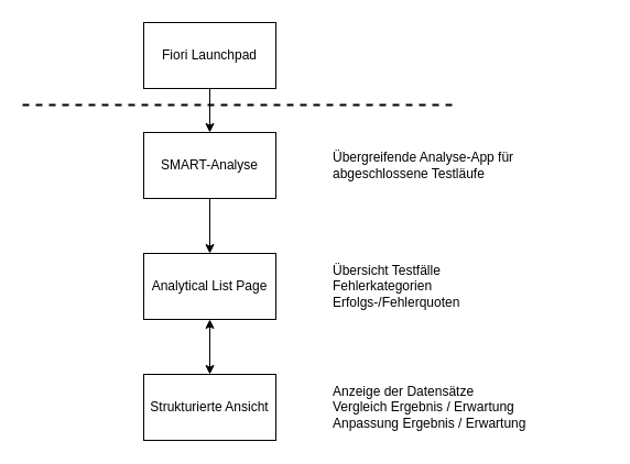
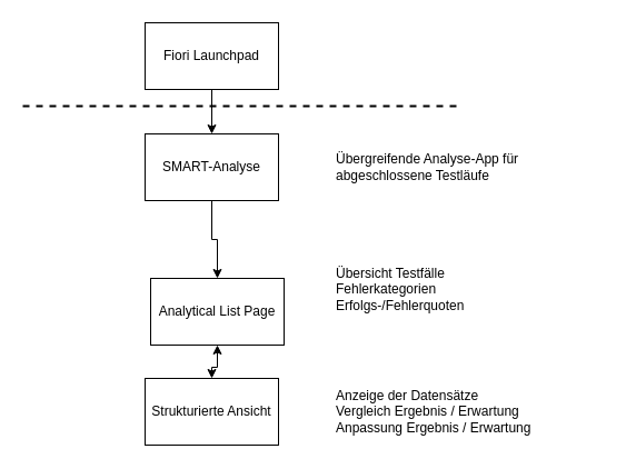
- <mxCell id="7" value="Analytical List Page" style="rounded=0;whiteSpace=wrap;html=1;" vertex="1" parent="1"><mxGeometry x="130" y="230" width="120" height="60" as="geometry" /></mxCell>
+ <mxCell id="7" value="Analytical List Page" style="rounded=0;whiteSpace=wrap;html=1;" vertex="1" parent="1"><mxGeometry x="135" y="250" width="120" height="60" as="geometry" /></mxCell>
